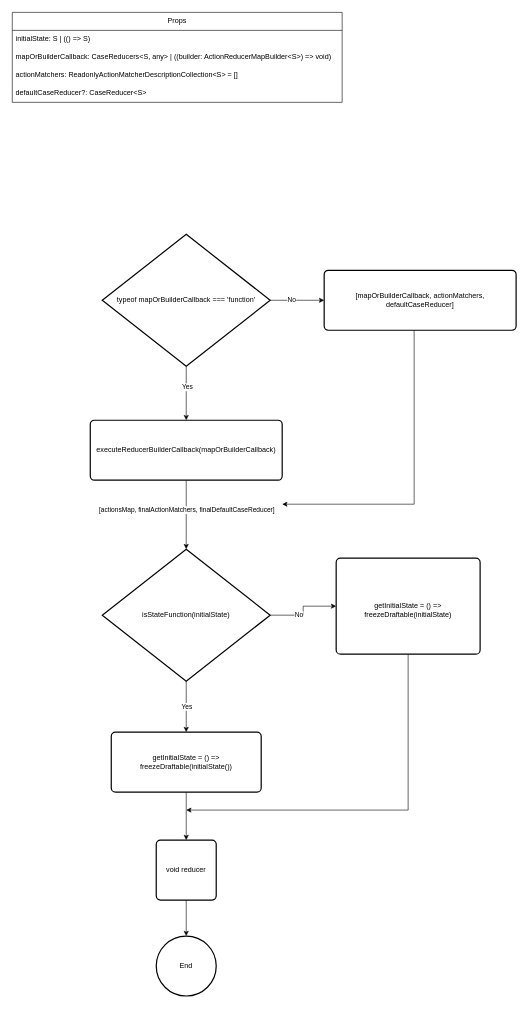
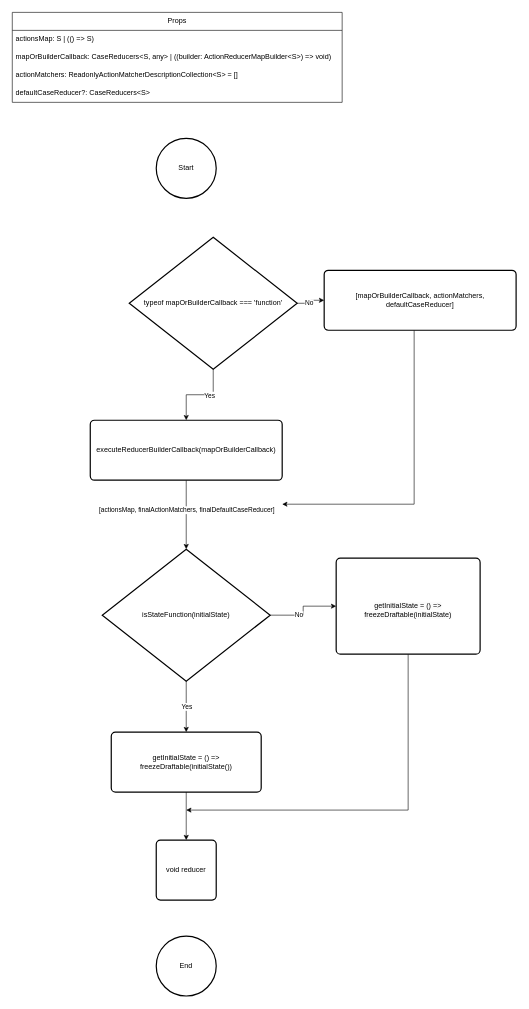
- <mxCell id="4" value="initialState: S | (() =&amp;gt; S)" style="text;strokeColor=none;fillColor=none;align=left;verticalAlign=middle;spacingLeft=4;spacingRight=4;overflow=hidden;points=[[0,0.5],[1,0.5]];portConstraint=eastwest;rotatable=0;whiteSpace=wrap;html=1;" vertex="1" parent="3"><mxGeometry y="30" width="550" height="30" as="geometry" /></mxCell>
+ <mxCell id="4" value="actionsMap: S | (() =&amp;gt; S)" style="text;strokeColor=none;fillColor=none;align=left;verticalAlign=middle;spacingLeft=4;spacingRight=4;overflow=hidden;points=[[0,0.5],[1,0.5]];portConstraint=eastwest;rotatable=0;whiteSpace=wrap;html=1;" vertex="1" parent="3"><mxGeometry y="30" width="550" height="30" as="geometry" /></mxCell>
- <mxCell id="7" value="defaultCaseReducer?: CaseReducer&amp;lt;S&amp;gt;" style="text;strokeColor=none;fillColor=none;align=left;verticalAlign=middle;spacingLeft=4;spacingRight=4;overflow=hidden;points=[[0,0.5],[1,0.5]];portConstraint=eastwest;rotatable=0;whiteSpace=wrap;html=1;" vertex="1" parent="3"><mxGeometry y="120" width="550" height="30" as="geometry" /></mxCell>
+ <mxCell id="7" value="defaultCaseReducer?: CaseReducers&amp;lt;S&amp;gt;" style="text;strokeColor=none;fillColor=none;align=left;verticalAlign=middle;spacingLeft=4;spacingRight=4;overflow=hidden;points=[[0,0.5],[1,0.5]];portConstraint=eastwest;rotatable=0;whiteSpace=wrap;html=1;" vertex="1" parent="3"><mxGeometry y="120" width="550" height="30" as="geometry" /></mxCell>
+ <mxCell id="2" value="Start" style="strokeWidth=2;html=1;shape=mxgraph.flowchart.start_2;whiteSpace=wrap;" vertex="1" parent="1"><mxGeometry x="260" y="230" width="100" height="100" as="geometry" /></mxCell>
- <mxCell id="12" value="typeof mapOrBuilderCallback === 'function'" style="strokeWidth=2;html=1;shape=mxgraph.flowchart.decision;whiteSpace=wrap;" vertex="1" parent="1"><mxGeometry x="170" y="390" width="280" height="220" as="geometry" /></mxCell>
+ <mxCell id="12" value="typeof mapOrBuilderCallback === 'function'" style="strokeWidth=2;html=1;shape=mxgraph.flowchart.decision;whiteSpace=wrap;" vertex="1" parent="1"><mxGeometry x="215" y="395" width="280" height="220" as="geometry" /></mxCell>
- <mxCell id="25" style="edgeStyle=orthogonalEdgeStyle;rounded=0;orthogonalLoop=1;jettySize=auto;html=1;entryX=0.5;entryY=0;entryDx=0;entryDy=0;entryPerimeter=0;" edge="1" parent="1" source="26" target="27"><mxGeometry relative="1" as="geometry" /></mxCell>
